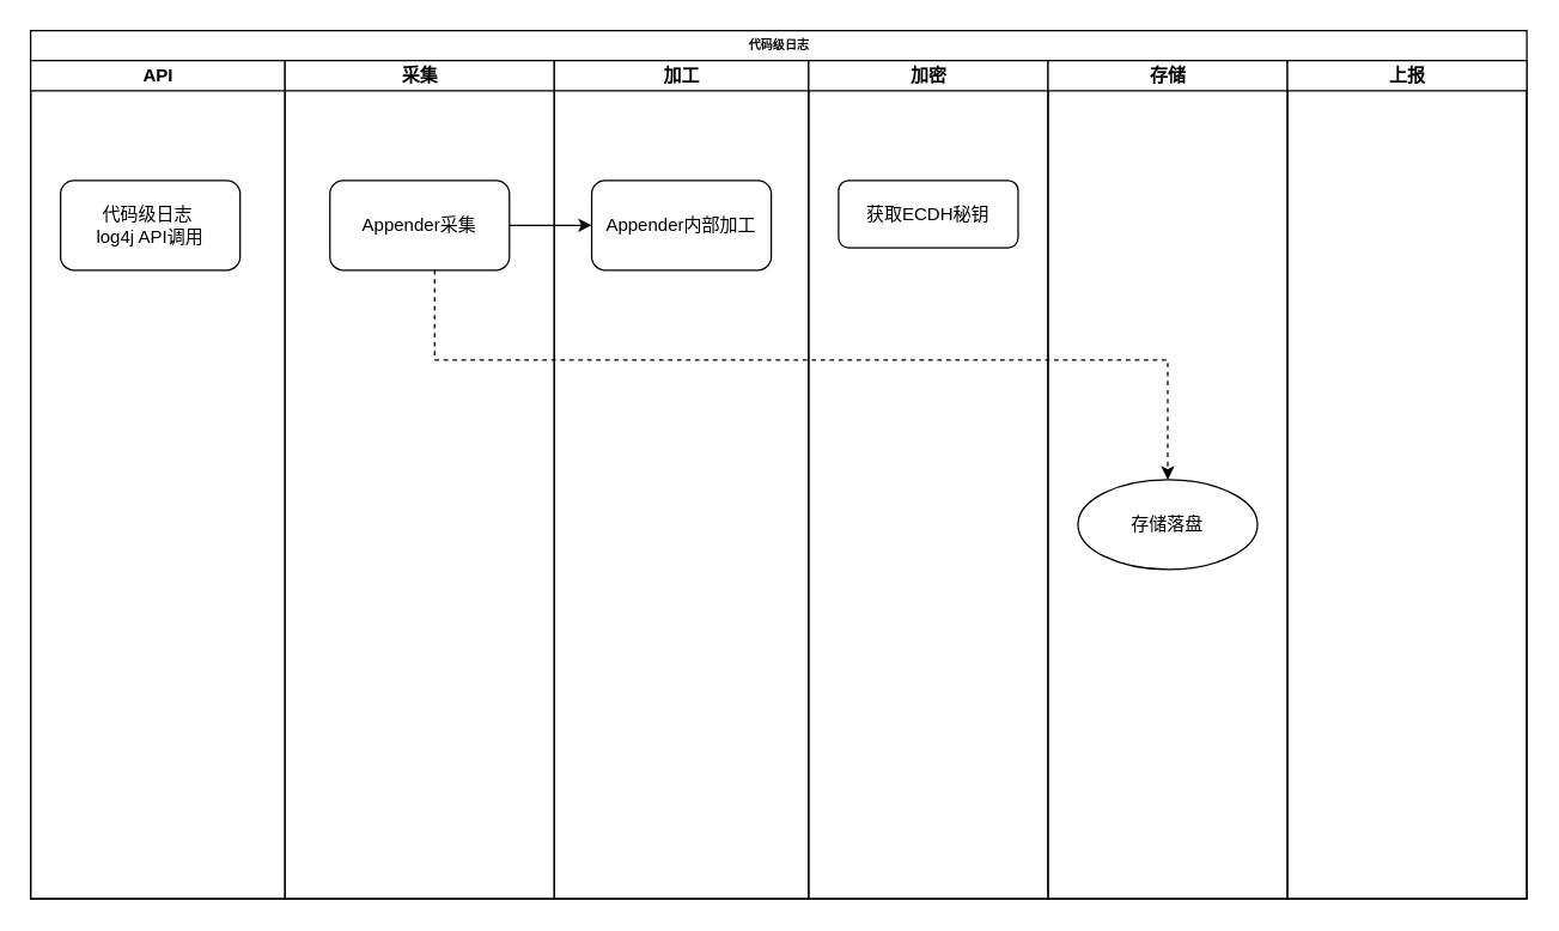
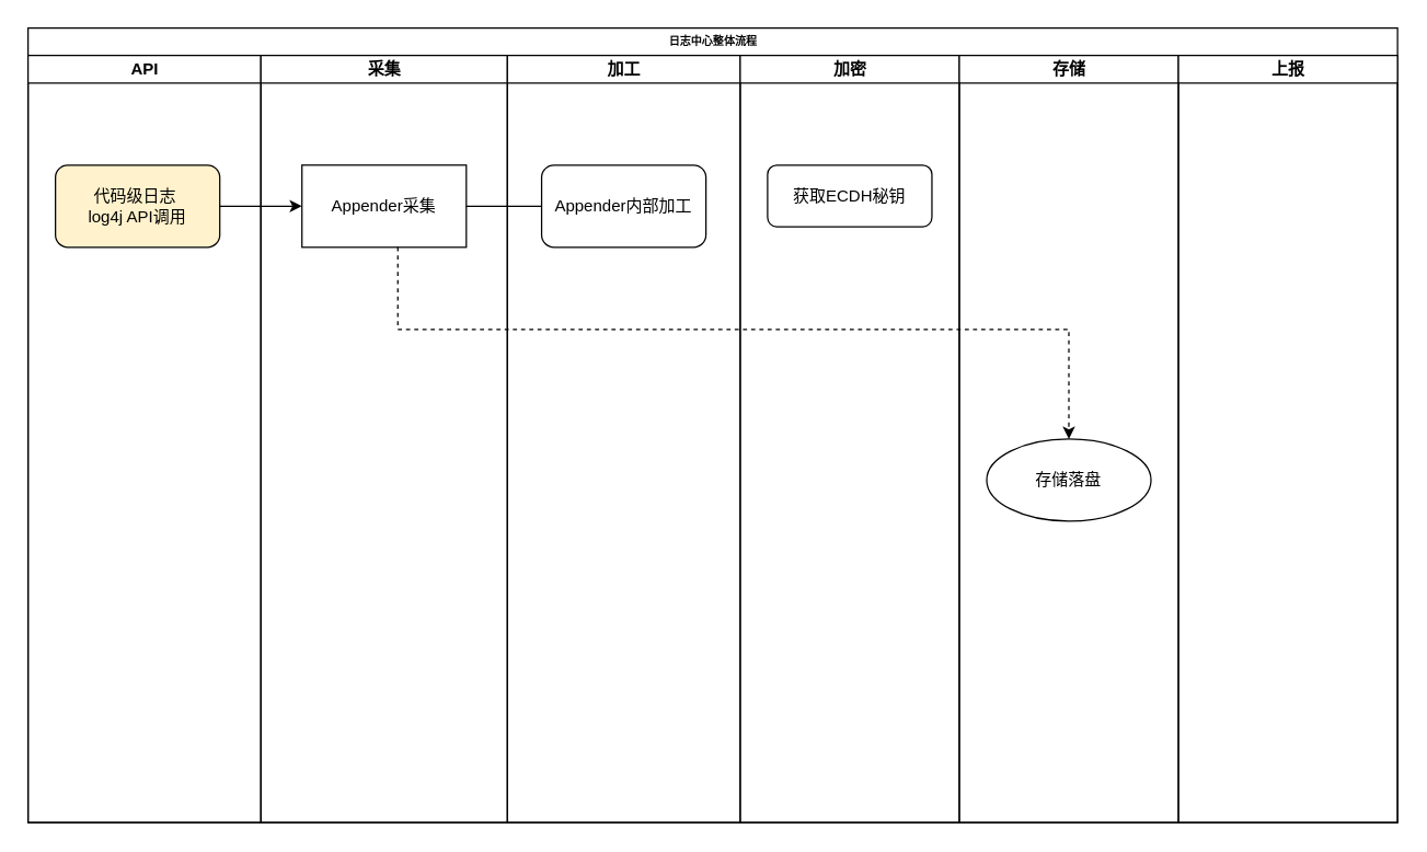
- <mxCell id="2" value="代码级日志" style="swimlane;html=1;childLayout=stackLayout;startSize=20;rounded=0;shadow=0;labelBackgroundColor=none;strokeWidth=1;fontFamily=Verdana;fontSize=8;align=center;" parent="1" vertex="1"><mxGeometry x="20" width="1000" height="580" as="geometry" y="20" /></mxCell>
+ <mxCell id="2" value="日志中心整体流程" style="swimlane;html=1;childLayout=stackLayout;startSize=20;rounded=0;shadow=0;labelBackgroundColor=none;strokeWidth=1;fontFamily=Verdana;fontSize=8;align=center;" parent="1" vertex="1"><mxGeometry x="20" width="1000" height="580" as="geometry" y="20" /></mxCell>
- <mxCell id="4" value="代码级日志&amp;nbsp;&lt;br&gt;log4j API调用" style="rounded=1;whiteSpace=wrap;html=1;" vertex="1" parent="3"><mxGeometry x="20" y="80" width="120" height="60" as="geometry" /></mxCell>
+ <mxCell id="4" value="代码级日志&amp;nbsp;&lt;br&gt;log4j API调用" style="rounded=1;whiteSpace=wrap;html=1;fillColor=#fff2cc;" vertex="1" parent="3"><mxGeometry x="20" y="80" width="120" height="60" as="geometry" /></mxCell>
+ <mxCell id="14" value="" style="edgeStyle=orthogonalEdgeStyle;rounded=0;orthogonalLoop=1;jettySize=auto;html=1;" edge="1" parent="2" source="4" target="6"><mxGeometry relative="1" as="geometry" /></mxCell>
- <mxCell id="6" value="Appender采集" style="rounded=1;whiteSpace=wrap;html=1;" vertex="1" parent="5"><mxGeometry x="30" y="80" width="120" height="60" as="geometry" /></mxCell>
+ <mxCell id="6" value="Appender采集" style="whiteSpace=wrap;html=1;rounded=0;" vertex="1" parent="5"><mxGeometry x="30" y="80" width="120" height="60" as="geometry" /></mxCell>
- <mxCell id="15" value="" style="edgeStyle=orthogonalEdgeStyle;rounded=0;orthogonalLoop=1;jettySize=auto;html=1;" edge="1" parent="2" source="6" target="8"><mxGeometry relative="1" as="geometry" /></mxCell>
+ <mxCell id="15" value="" style="edgeStyle=orthogonalEdgeStyle;rounded=0;orthogonalLoop=1;jettySize=auto;html=1;endArrow=none;" edge="1" parent="2" source="6" target="8"><mxGeometry relative="1" as="geometry" /></mxCell>
